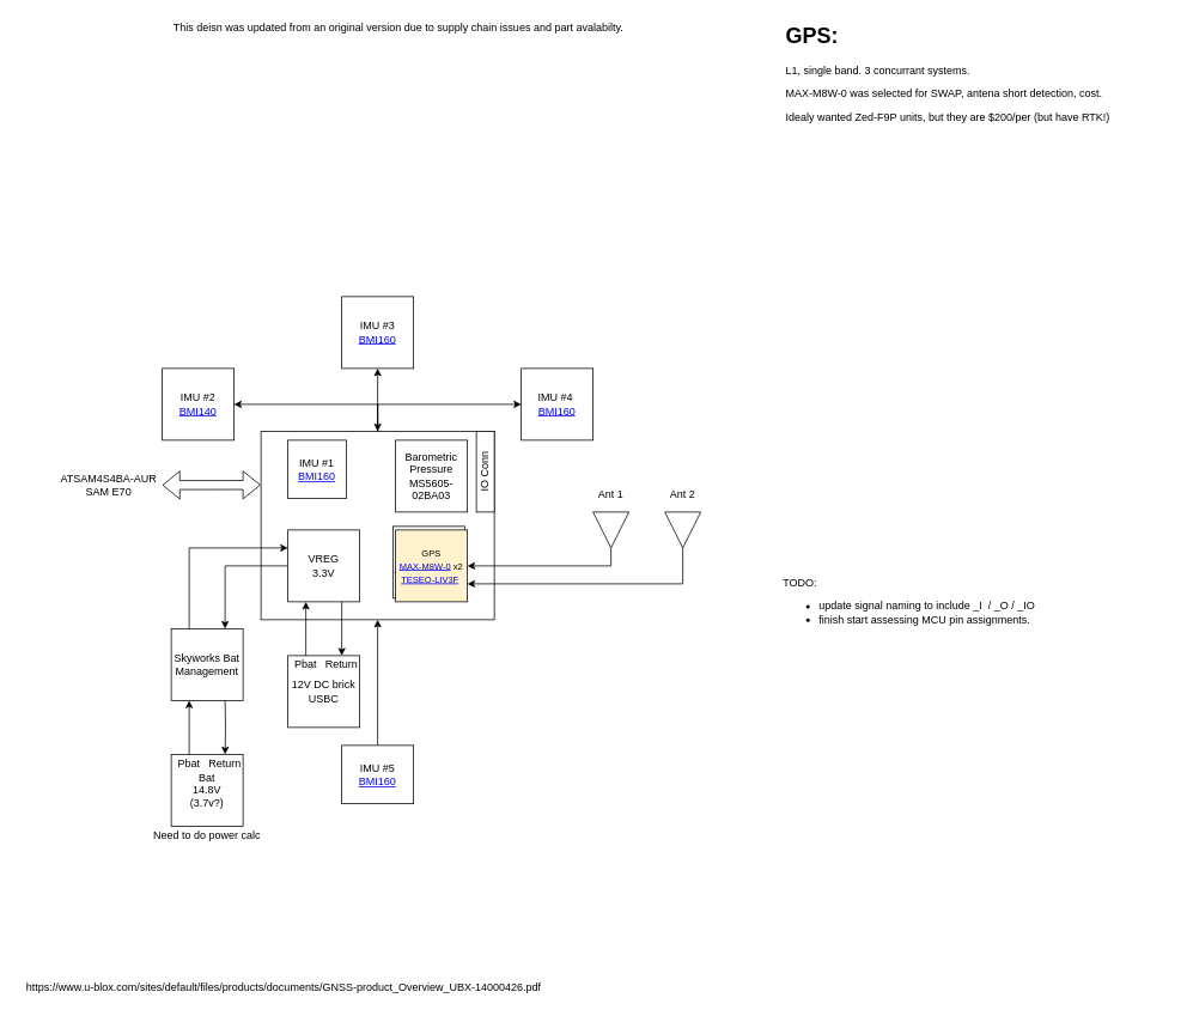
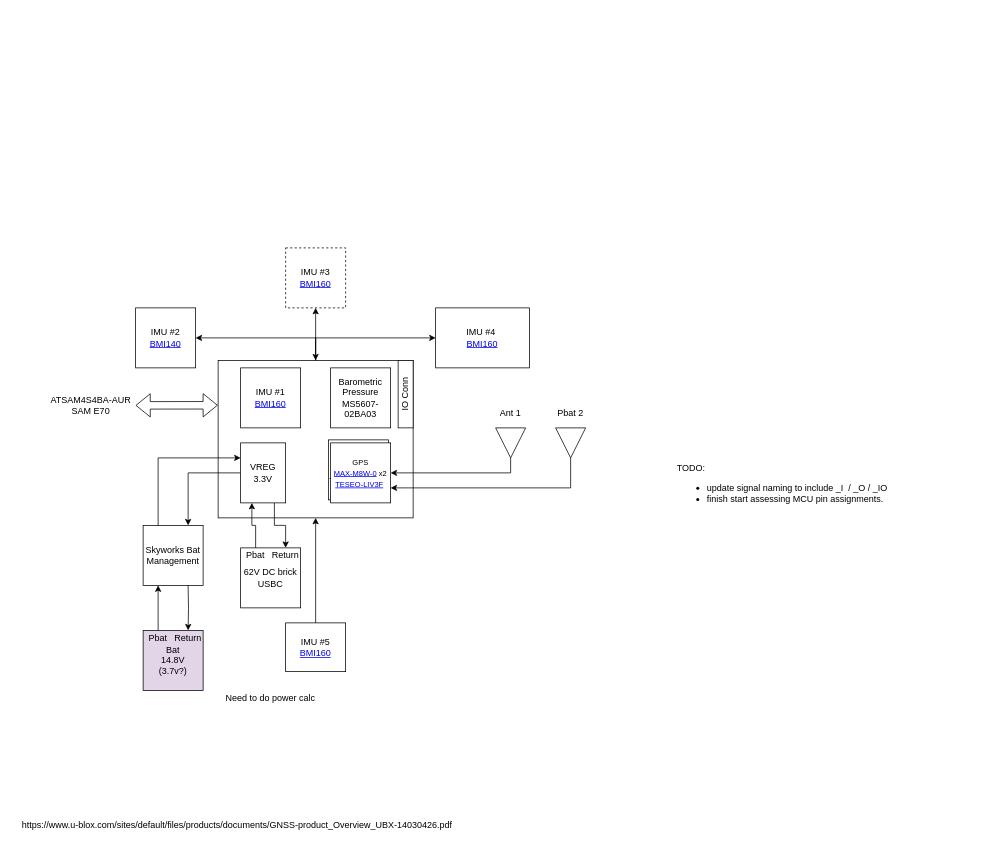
- <mxCell id="40" value="This deisn was updated from an original version due to supply chain issues and part avalabilty.&amp;nbsp;" style="text;html=1;strokeColor=none;fillColor=none;align=center;verticalAlign=middle;whiteSpace=wrap;rounded=0;" parent="1" vertex="1"><mxGeometry y="20" width="850" height="20" as="geometry" x="20" /></mxCell>
- <mxCell id="39" value="&lt;h1&gt;GPS:&lt;/h1&gt;&lt;p&gt;L1, single band. 3 concurrant systems.&amp;nbsp;&lt;/p&gt;&lt;p&gt;MAX-M8W-0 was selected for SWAP, antena short detection, cost.&lt;/p&gt;&lt;p&gt;Idealy wanted Zed-F9P units, but they are $200/per (but have RTK!)&lt;/p&gt;&lt;p&gt;&lt;br&gt;&lt;/p&gt;&lt;p&gt;&lt;br&gt;&lt;/p&gt;" style="text;html=1;strokeColor=none;fillColor=none;spacing=5;spacingTop=-20;whiteSpace=wrap;overflow=hidden;rounded=0;" parent="1" vertex="1"><mxGeometry x="870" y="20" width="390" height="130" as="geometry" /></mxCell>
- <mxCell id="6" value="IMU #3&lt;br&gt;&lt;a href=&quot;https://www.bosch-sensortec.com/media/boschsensortec/downloads/datasheets/bst-bmi160-ds000.pdf&quot;&gt;BMI160&lt;/a&gt;" style="whiteSpace=wrap;html=1;aspect=fixed;" parent="1" vertex="1"><mxGeometry x="380" y="330" width="80" height="80" as="geometry" /></mxCell>
+ <mxCell id="6" value="IMU #3&lt;br&gt;&lt;a href=&quot;https://www.bosch-sensortec.com/media/boschsensortec/downloads/datasheets/bst-bmi160-ds000.pdf&quot;&gt;BMI160&lt;/a&gt;" style="whiteSpace=wrap;html=1;aspect=fixed;dashed=1;" parent="1" vertex="1"><mxGeometry x="380" y="330" width="80" height="80" as="geometry" /></mxCell>
- <mxCell id="8" value="IMU #4&amp;nbsp;&lt;br&gt;&lt;a href=&quot;https://www.bosch-sensortec.com/media/boschsensortec/downloads/datasheets/bst-bmi160-ds000.pdf&quot;&gt;BMI160&lt;/a&gt;" style="whiteSpace=wrap;html=1;aspect=fixed;" parent="1" vertex="1"><mxGeometry x="580" y="410" width="80" height="80" as="geometry" /></mxCell>
+ <mxCell id="8" value="IMU #4&amp;nbsp;&lt;br&gt;&lt;a href=&quot;https://www.bosch-sensortec.com/media/boschsensortec/downloads/datasheets/bst-bmi160-ds000.pdf&quot;&gt;BMI160&lt;/a&gt;" style="whiteSpace=wrap;html=1;aspect=fixed;" parent="1" vertex="1"><mxGeometry x="580" y="410" width="125" height="80" as="geometry" /></mxCell>
- <mxCell id="5" value="IMU #1&lt;br&gt;&lt;a href=&quot;https://www.bosch-sensortec.com/media/boschsensortec/downloads/datasheets/bst-bmi160-ds000.pdf&quot;&gt;BMI160&lt;/a&gt;" style="whiteSpace=wrap;html=1;aspect=fixed;" parent="1" vertex="1"><mxGeometry x="320" y="490" width="65" height="65" as="geometry" /></mxCell>
+ <mxCell id="5" value="IMU #1&lt;br&gt;&lt;a href=&quot;https://www.bosch-sensortec.com/media/boschsensortec/downloads/datasheets/bst-bmi160-ds000.pdf&quot;&gt;BMI160&lt;/a&gt;" style="whiteSpace=wrap;html=1;aspect=fixed;" parent="1" vertex="1"><mxGeometry x="320" y="490" width="80" height="80" as="geometry" /></mxCell>
- <mxCell id="9" value="Barometric Pressure&lt;br&gt;MS5605-02BA03" style="whiteSpace=wrap;html=1;aspect=fixed;" parent="1" vertex="1"><mxGeometry x="440" y="490" width="80" height="80" as="geometry" /></mxCell>
+ <mxCell id="9" value="Barometric Pressure&lt;br&gt;MS5607-02BA03" style="whiteSpace=wrap;html=1;aspect=fixed;" parent="1" vertex="1"><mxGeometry x="440" y="490" width="80" height="80" as="geometry" /></mxCell>
- <mxCell id="28" value="Ant 2" style="text;html=1;strokeColor=none;fillColor=none;align=center;verticalAlign=middle;whiteSpace=wrap;rounded=0;" parent="1" vertex="1"><mxGeometry x="710" y="530" width="100" height="40" as="geometry" /></mxCell>
+ <mxCell id="28" value="Pbat 2" style="text;html=1;strokeColor=none;fillColor=none;align=center;verticalAlign=middle;whiteSpace=wrap;rounded=0;" parent="1" vertex="1"><mxGeometry x="710" y="530" width="100" height="40" as="geometry" /></mxCell>
- <mxCell id="12" value="VREG&lt;br&gt;3.3V&lt;br&gt;" style="whiteSpace=wrap;html=1;aspect=fixed;" parent="1" vertex="1"><mxGeometry x="320" y="590" width="80" height="80" as="geometry" /></mxCell>
+ <mxCell id="12" value="VREG&lt;br&gt;3.3V&lt;br&gt;" style="whiteSpace=wrap;html=1;aspect=fixed;" parent="1" vertex="1"><mxGeometry x="320" y="590" width="60" height="80" as="geometry" /></mxCell>
- <mxCell id="17" value="&lt;font style=&quot;font-size: 10px&quot;&gt;GPS&lt;br&gt;&lt;a href=&quot;https://www.u-blox.com/en/docs/UBX-16000093&quot;&gt;MAX-M8W-0&lt;/a&gt;&amp;nbsp;x2&lt;br&gt;&lt;a href=&quot;https://www.mouser.com/datasheet/2/389/dm00396647-1799158.pdf&quot;&gt;TESEO-LIV3F&lt;/a&gt;&amp;nbsp;&lt;/font&gt;" style="whiteSpace=wrap;html=1;aspect=fixed;fillColor=#fff2cc;" parent="1" vertex="1"><mxGeometry x="440" y="590" width="80" height="80" as="geometry" /></mxCell>
+ <mxCell id="17" value="&lt;font style=&quot;font-size: 10px&quot;&gt;GPS&lt;br&gt;&lt;a href=&quot;https://www.u-blox.com/en/docs/UBX-16000093&quot;&gt;MAX-M8W-0&lt;/a&gt;&amp;nbsp;x2&lt;br&gt;&lt;a href=&quot;https://www.mouser.com/datasheet/2/389/dm00396647-1799158.pdf&quot;&gt;TESEO-LIV3F&lt;/a&gt;&amp;nbsp;&lt;/font&gt;" style="whiteSpace=wrap;html=1;aspect=fixed;" parent="1" vertex="1"><mxGeometry x="440" y="590" width="80" height="80" as="geometry" /></mxCell>
- <mxCell id="21" value="12V DC brick&lt;br&gt;USBC" style="whiteSpace=wrap;html=1;aspect=fixed;" parent="1" vertex="1"><mxGeometry x="320" y="730" width="80" height="80" as="geometry" /></mxCell>
+ <mxCell id="21" value="62V DC brick&lt;br&gt;USBC" style="whiteSpace=wrap;html=1;aspect=fixed;" parent="1" vertex="1"><mxGeometry x="320" y="730" width="80" height="80" as="geometry" /></mxCell>
- <mxCell id="42" value="TODO:&lt;br&gt;&lt;ul&gt;&lt;li&gt;update signal naming to include _I&amp;nbsp; / _O / _IO&amp;nbsp;&lt;/li&gt;&lt;li&gt;finish start assessing MCU pin assignments.&lt;/li&gt;&lt;/ul&gt;" style="text;html=1;strokeColor=none;fillColor=none;align=left;verticalAlign=top;whiteSpace=wrap;rounded=0;" parent="1" vertex="1"><mxGeometry x="870" y="635" width="400" height="320" as="geometry" /></mxCell>
+ <mxCell id="42" value="TODO:&lt;br&gt;&lt;ul&gt;&lt;li&gt;update signal naming to include _I&amp;nbsp; / _O / _IO&amp;nbsp;&lt;/li&gt;&lt;li&gt;finish start assessing MCU pin assignments.&lt;/li&gt;&lt;/ul&gt;" style="text;html=1;strokeColor=none;fillColor=none;align=left;verticalAlign=top;whiteSpace=wrap;rounded=0;" parent="1" vertex="1"><mxGeometry x="900" y="610" width="400" height="320" as="geometry" /></mxCell>
- <mxCell id="29" value="Bat&lt;br&gt;14.8V&lt;br&gt;(3.7v?)" style="whiteSpace=wrap;html=1;aspect=fixed;" parent="1" vertex="1"><mxGeometry x="190" y="840" width="80" height="80" as="geometry" /></mxCell>
+ <mxCell id="29" value="Bat&lt;br&gt;14.8V&lt;br&gt;(3.7v?)" style="whiteSpace=wrap;html=1;aspect=fixed;fillColor=#e1d5e7;" parent="1" vertex="1"><mxGeometry x="190" y="840" width="80" height="80" as="geometry" /></mxCell>
- <mxCell id="41" value="Need to do power calc" style="text;html=1;strokeColor=none;fillColor=none;align=center;verticalAlign=middle;whiteSpace=wrap;rounded=0;" parent="1" vertex="1"><mxGeometry x="160" y="920" width="140" height="20" as="geometry" /></mxCell>
+ <mxCell id="41" value="Need to do power calc" style="text;html=1;strokeColor=none;fillColor=none;align=center;verticalAlign=middle;whiteSpace=wrap;rounded=0;" parent="1" vertex="1"><mxGeometry x="290" y="920" width="140" height="20" as="geometry" /></mxCell>
- <mxCell id="38" value="https://www.u-blox.com/sites/default/files/products/documents/GNSS-product_Overview_UBX-14000426.pdf" style="text;html=1;align=center;verticalAlign=middle;resizable=0;points=[];autosize=1;strokeColor=none;fillColor=none;" parent="1" vertex="1"><mxGeometry y="1090" width="590" height="20" as="geometry" x="20" /></mxCell>
+ <mxCell id="38" value="https://www.u-blox.com/sites/default/files/products/documents/GNSS-product_Overview_UBX-14030426.pdf" style="text;html=1;align=center;verticalAlign=middle;resizable=0;points=[];autosize=1;strokeColor=none;fillColor=none;" parent="1" vertex="1"><mxGeometry y="1090" width="590" height="20" as="geometry" x="20" /></mxCell>
